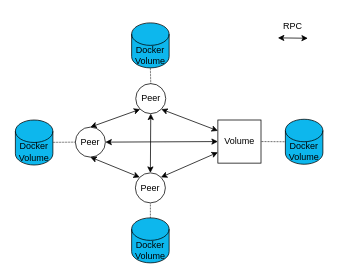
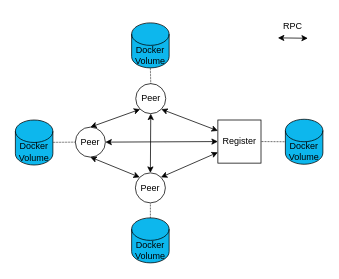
- <mxCell id="12" value="Volume" style="whiteSpace=wrap;html=1;aspect=fixed;" parent="1" vertex="1"><mxGeometry x="290" y="159.5" width="57.5" height="57.5" as="geometry" /></mxCell>
+ <mxCell id="12" value="Register" style="whiteSpace=wrap;html=1;aspect=fixed;" parent="1" vertex="1"><mxGeometry x="290" y="159.5" width="57.5" height="57.5" as="geometry" /></mxCell>
